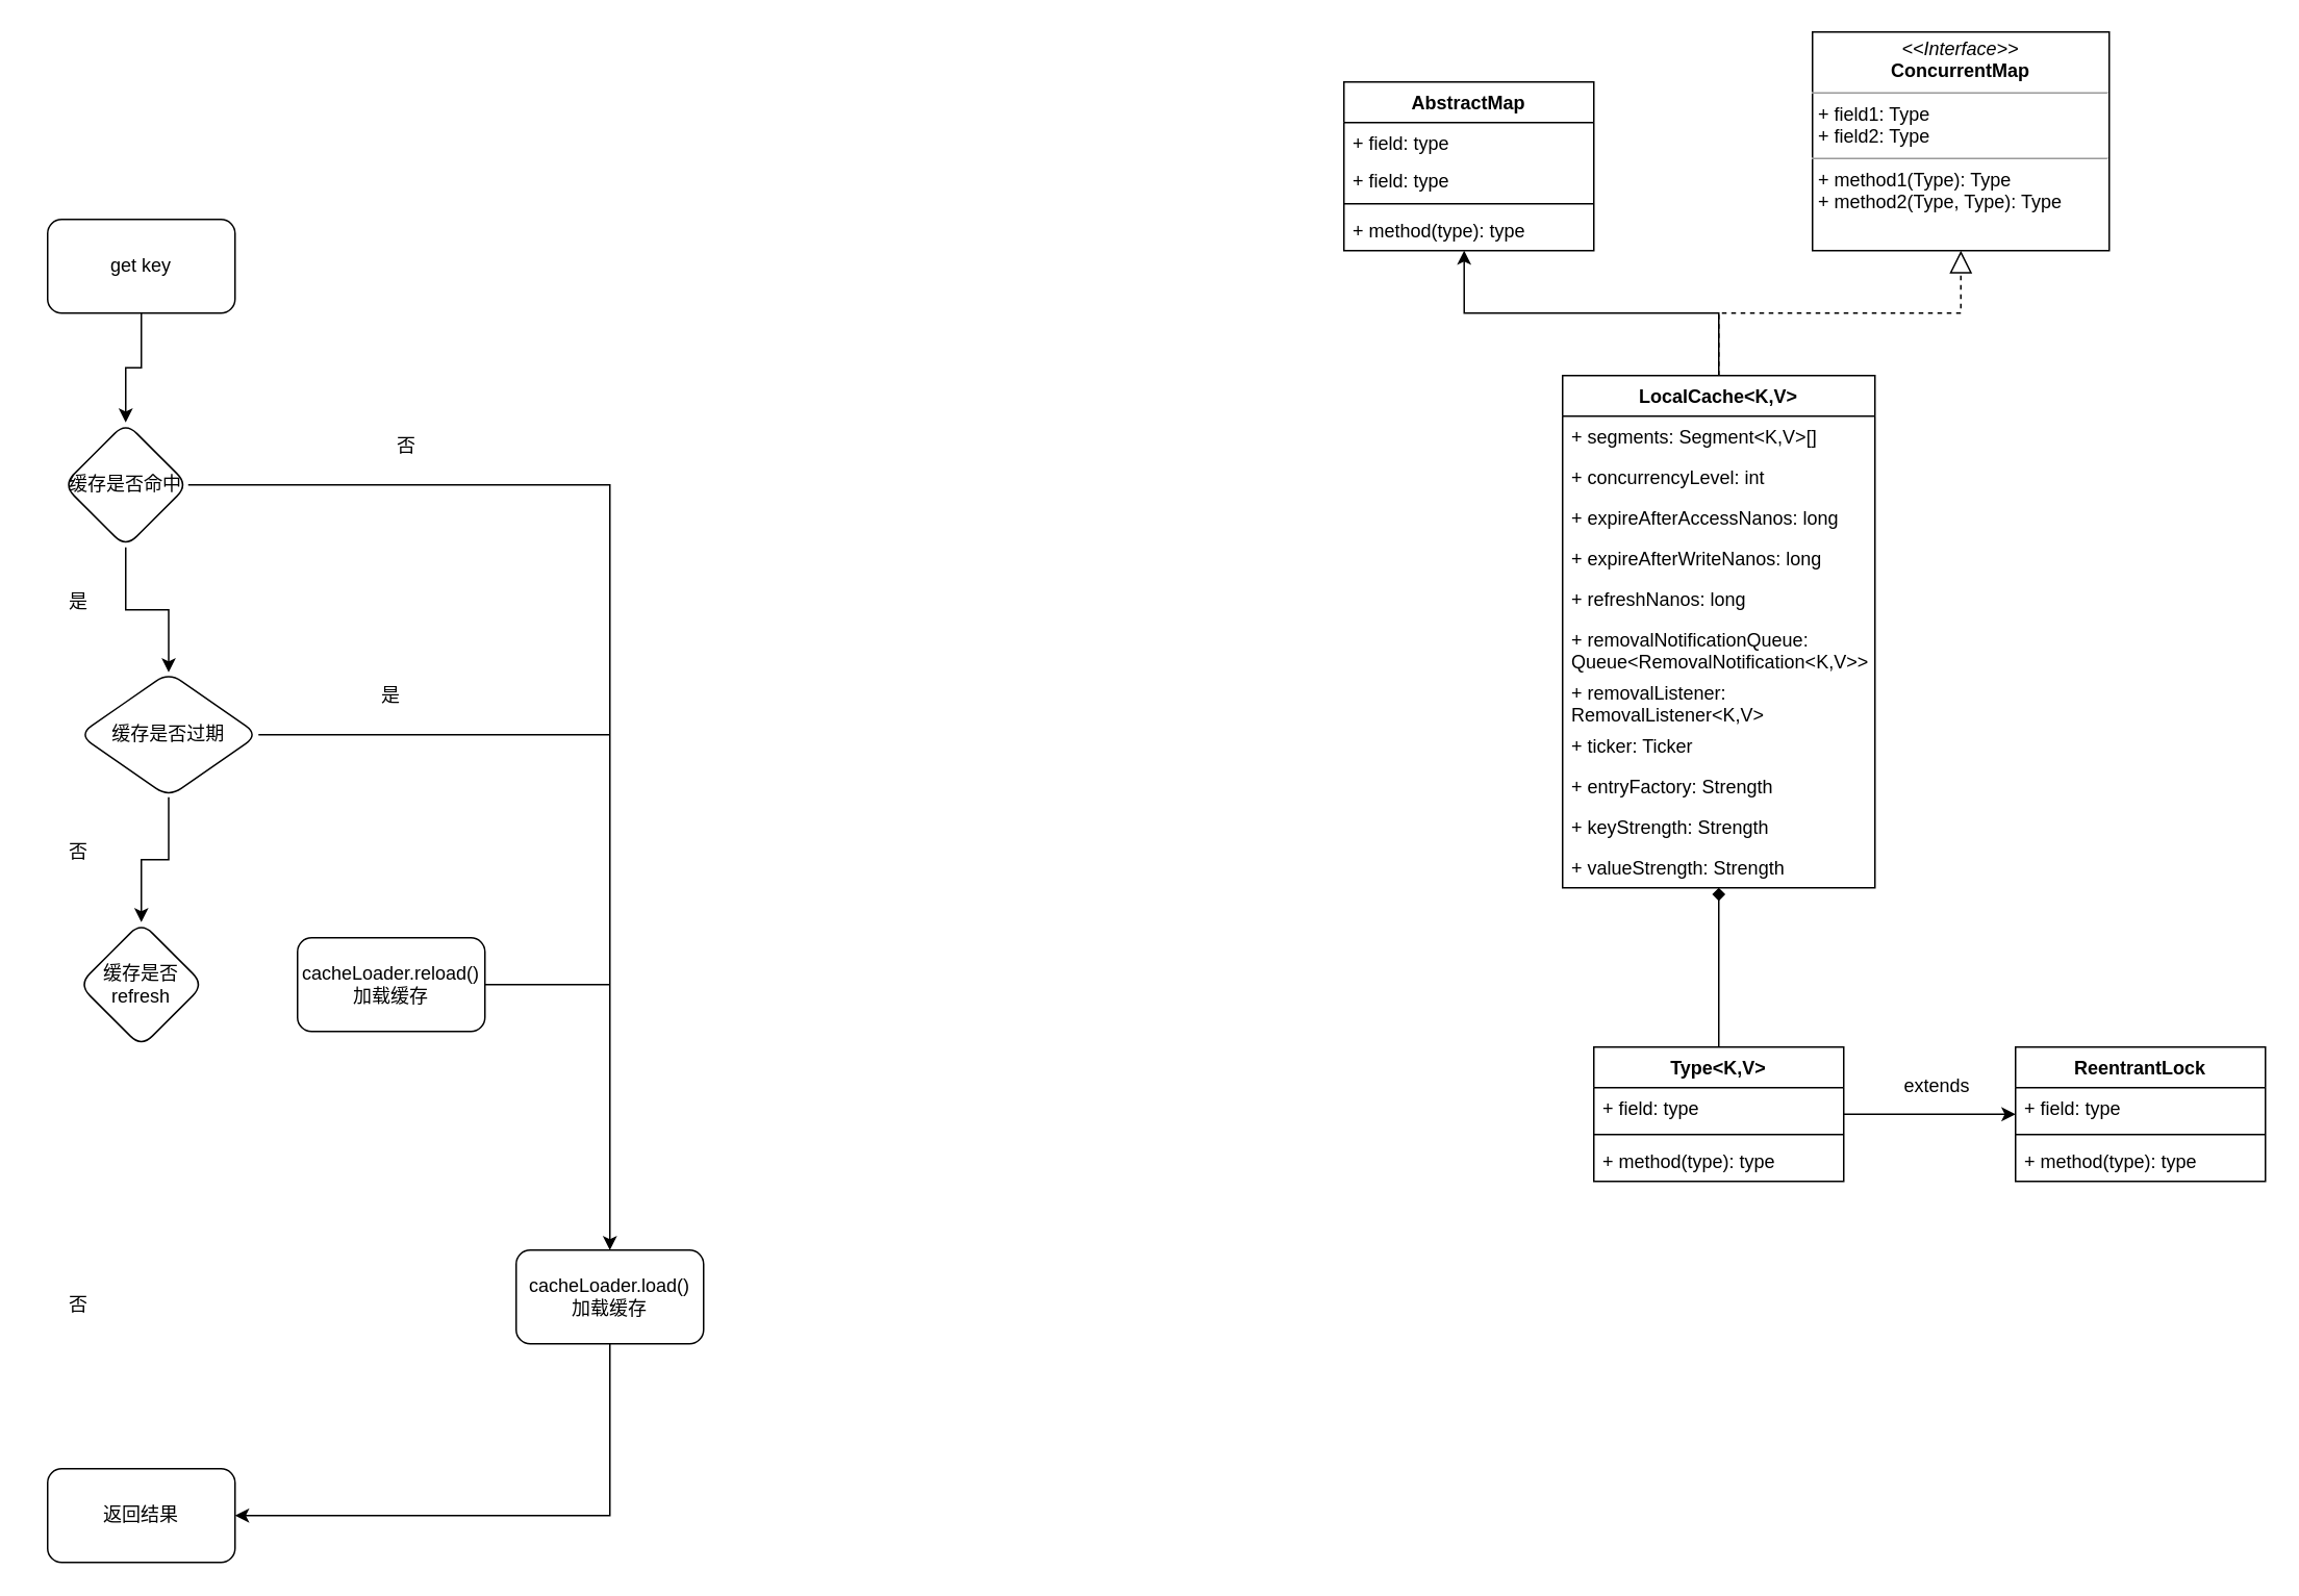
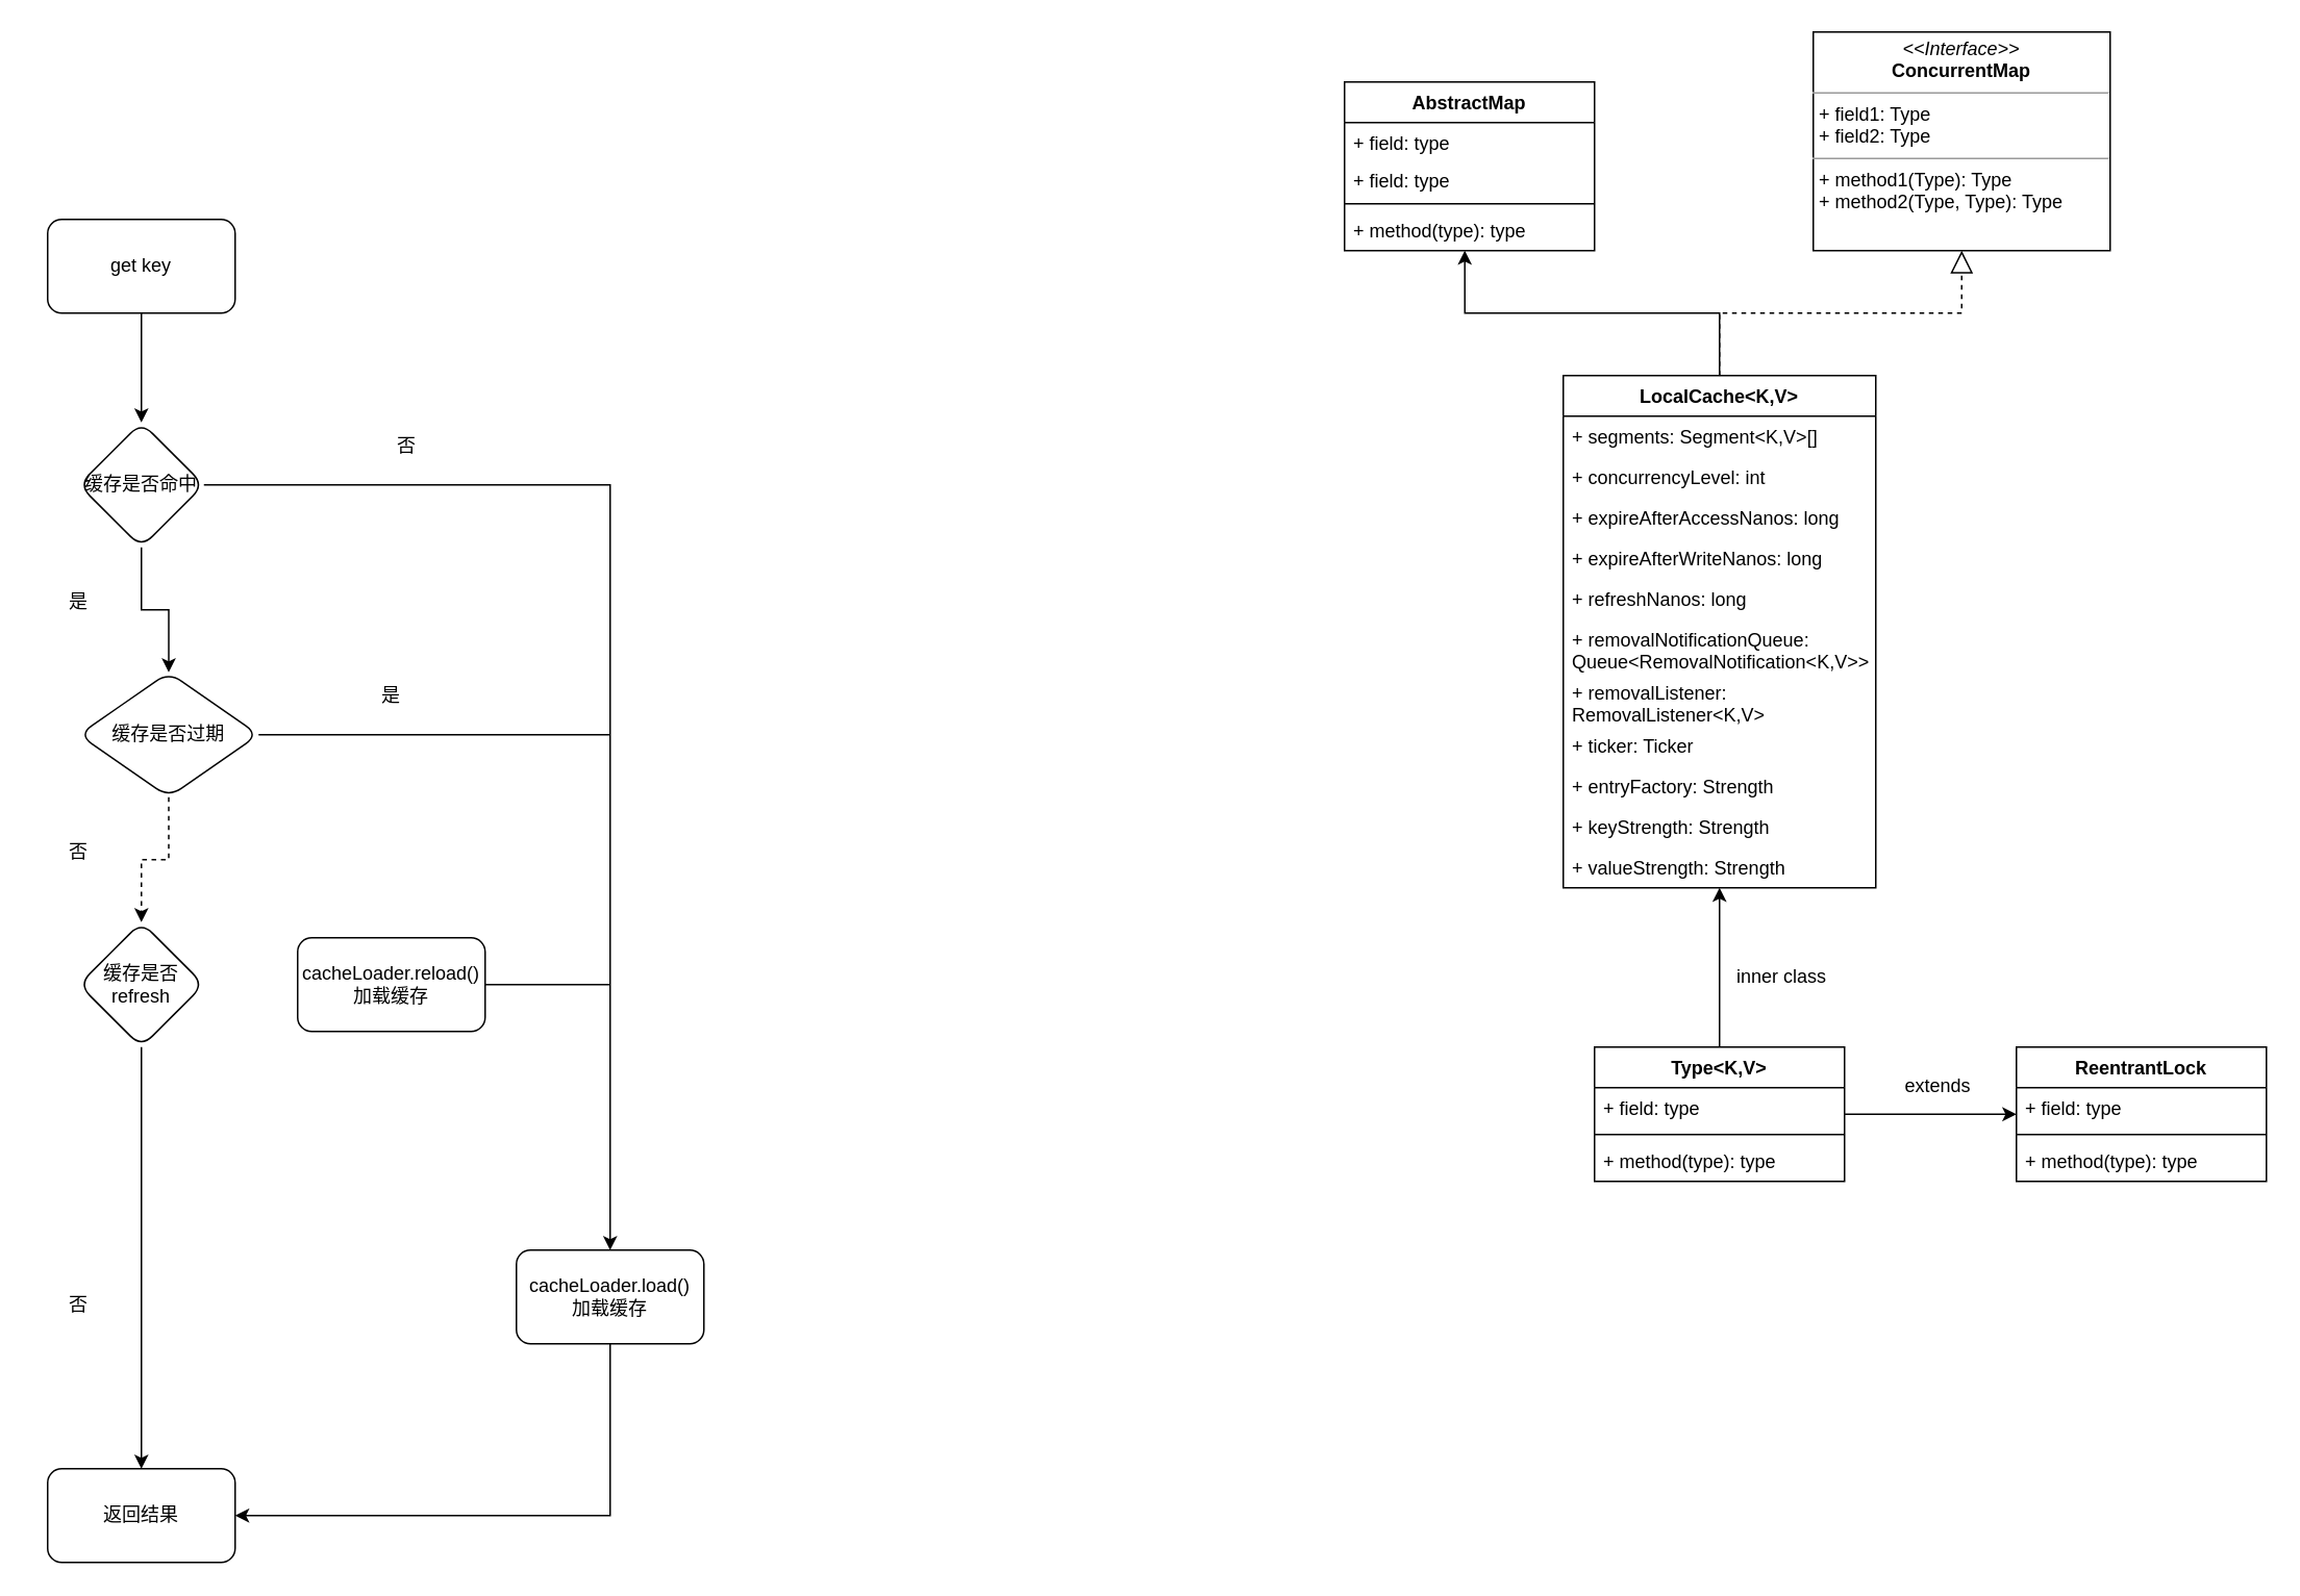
- <mxCell id="6" value="缓存是否命中" style="rhombus;whiteSpace=wrap;html=1;rounded=1;" vertex="1" parent="1"><mxGeometry x="40" y="270" width="80" height="80" as="geometry" /></mxCell>
+ <mxCell id="6" value="缓存是否命中" style="rhombus;whiteSpace=wrap;html=1;rounded=1;" vertex="1" parent="1"><mxGeometry x="50" y="270" width="80" height="80" as="geometry" /></mxCell>
- <mxCell id="11" value="" style="edgeStyle=orthogonalEdgeStyle;rounded=0;orthogonalLoop=1;jettySize=auto;html=1;" edge="1" parent="1" source="12" target="14"><mxGeometry relative="1" as="geometry" /></mxCell>
+ <mxCell id="11" value="" style="edgeStyle=orthogonalEdgeStyle;rounded=0;orthogonalLoop=1;jettySize=auto;html=1;dashed=1;" edge="1" parent="1" source="12" target="14"><mxGeometry relative="1" as="geometry" /></mxCell>
- <mxCell id="23" style="edgeStyle=orthogonalEdgeStyle;rounded=0;orthogonalLoop=1;jettySize=auto;html=1;exitX=0.5;exitY=0;exitDx=0;exitDy=0;endArrow=diamond;" edge="1" parent="1" source="44" target="24"><mxGeometry relative="1" as="geometry" /></mxCell>
+ <mxCell id="23" style="edgeStyle=orthogonalEdgeStyle;rounded=0;orthogonalLoop=1;jettySize=auto;html=1;exitX=0.5;exitY=0;exitDx=0;exitDy=0;" edge="1" parent="1" source="44" target="24"><mxGeometry relative="1" as="geometry" /></mxCell>
+ <mxCell id="48" value="inner class" style="text;html=1;strokeColor=none;fillColor=none;align=center;verticalAlign=middle;whiteSpace=wrap;rounded=0;" vertex="1" parent="1"><mxGeometry x="1110" y="610" width="60" height="30" as="geometry" /></mxCell>
+ <mxCell id="13" value="" style="edgeStyle=orthogonalEdgeStyle;rounded=0;orthogonalLoop=1;jettySize=auto;html=1;" edge="1" parent="1" source="14" target="18"><mxGeometry relative="1" as="geometry" /></mxCell>
